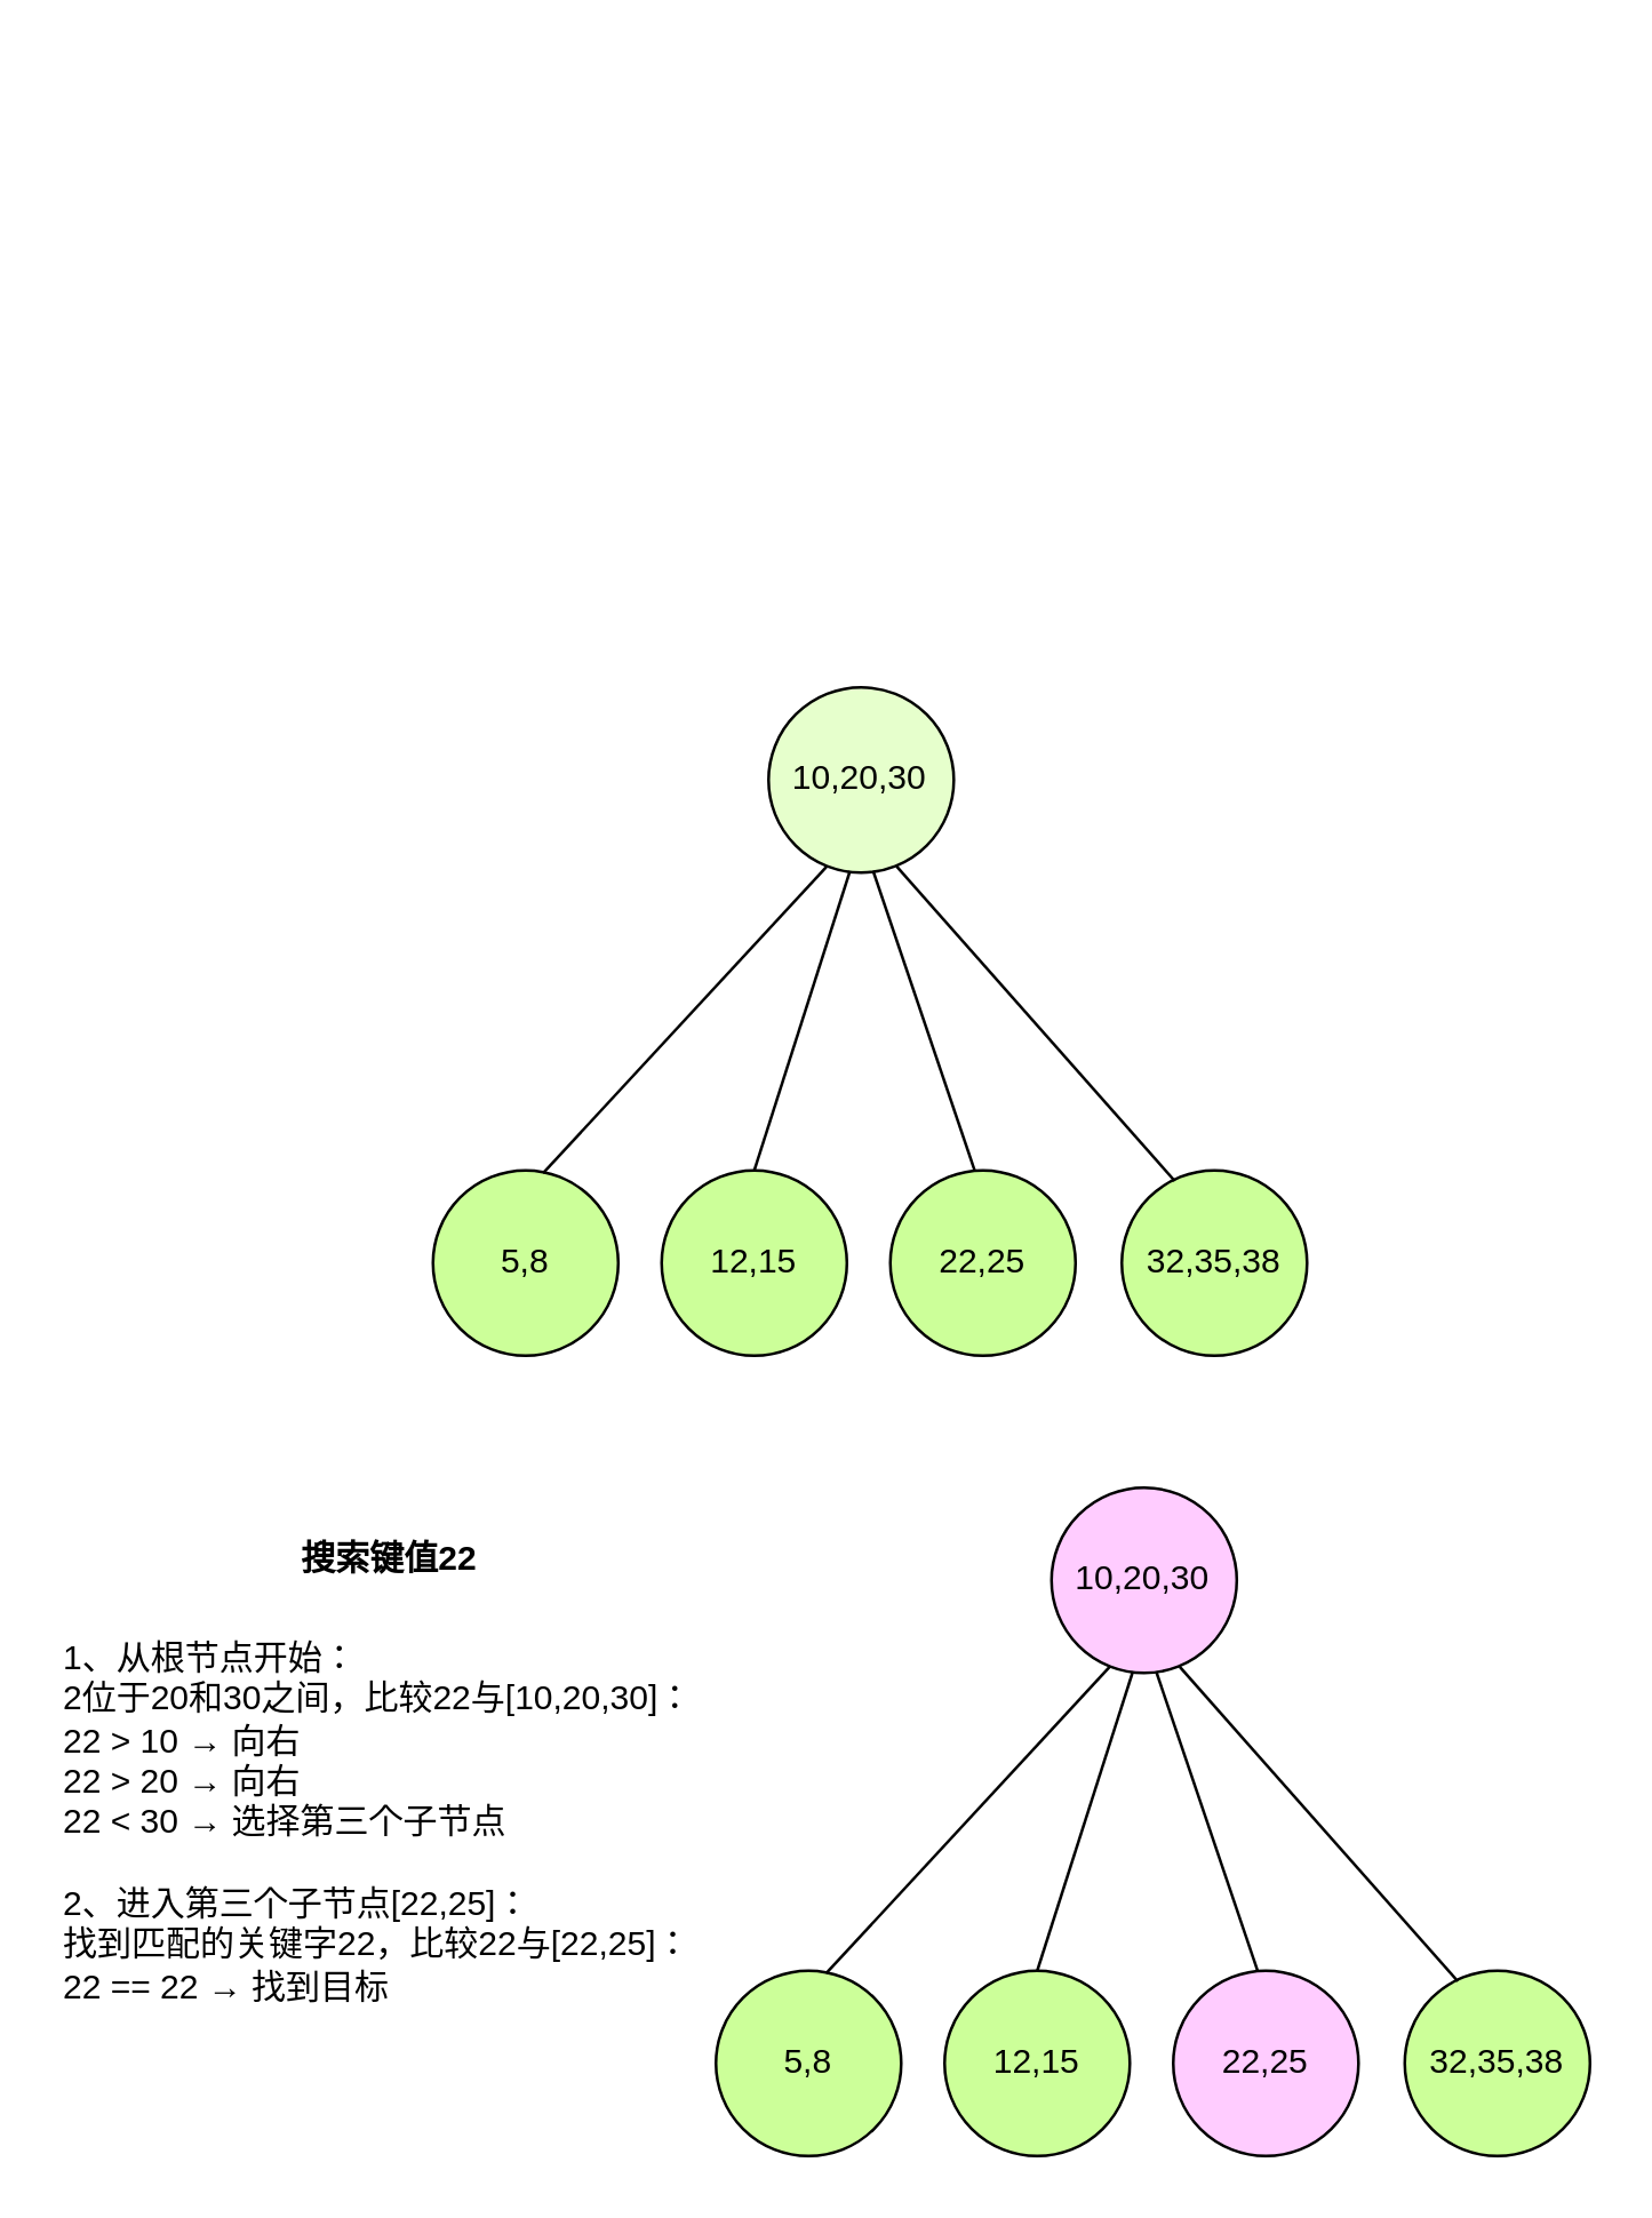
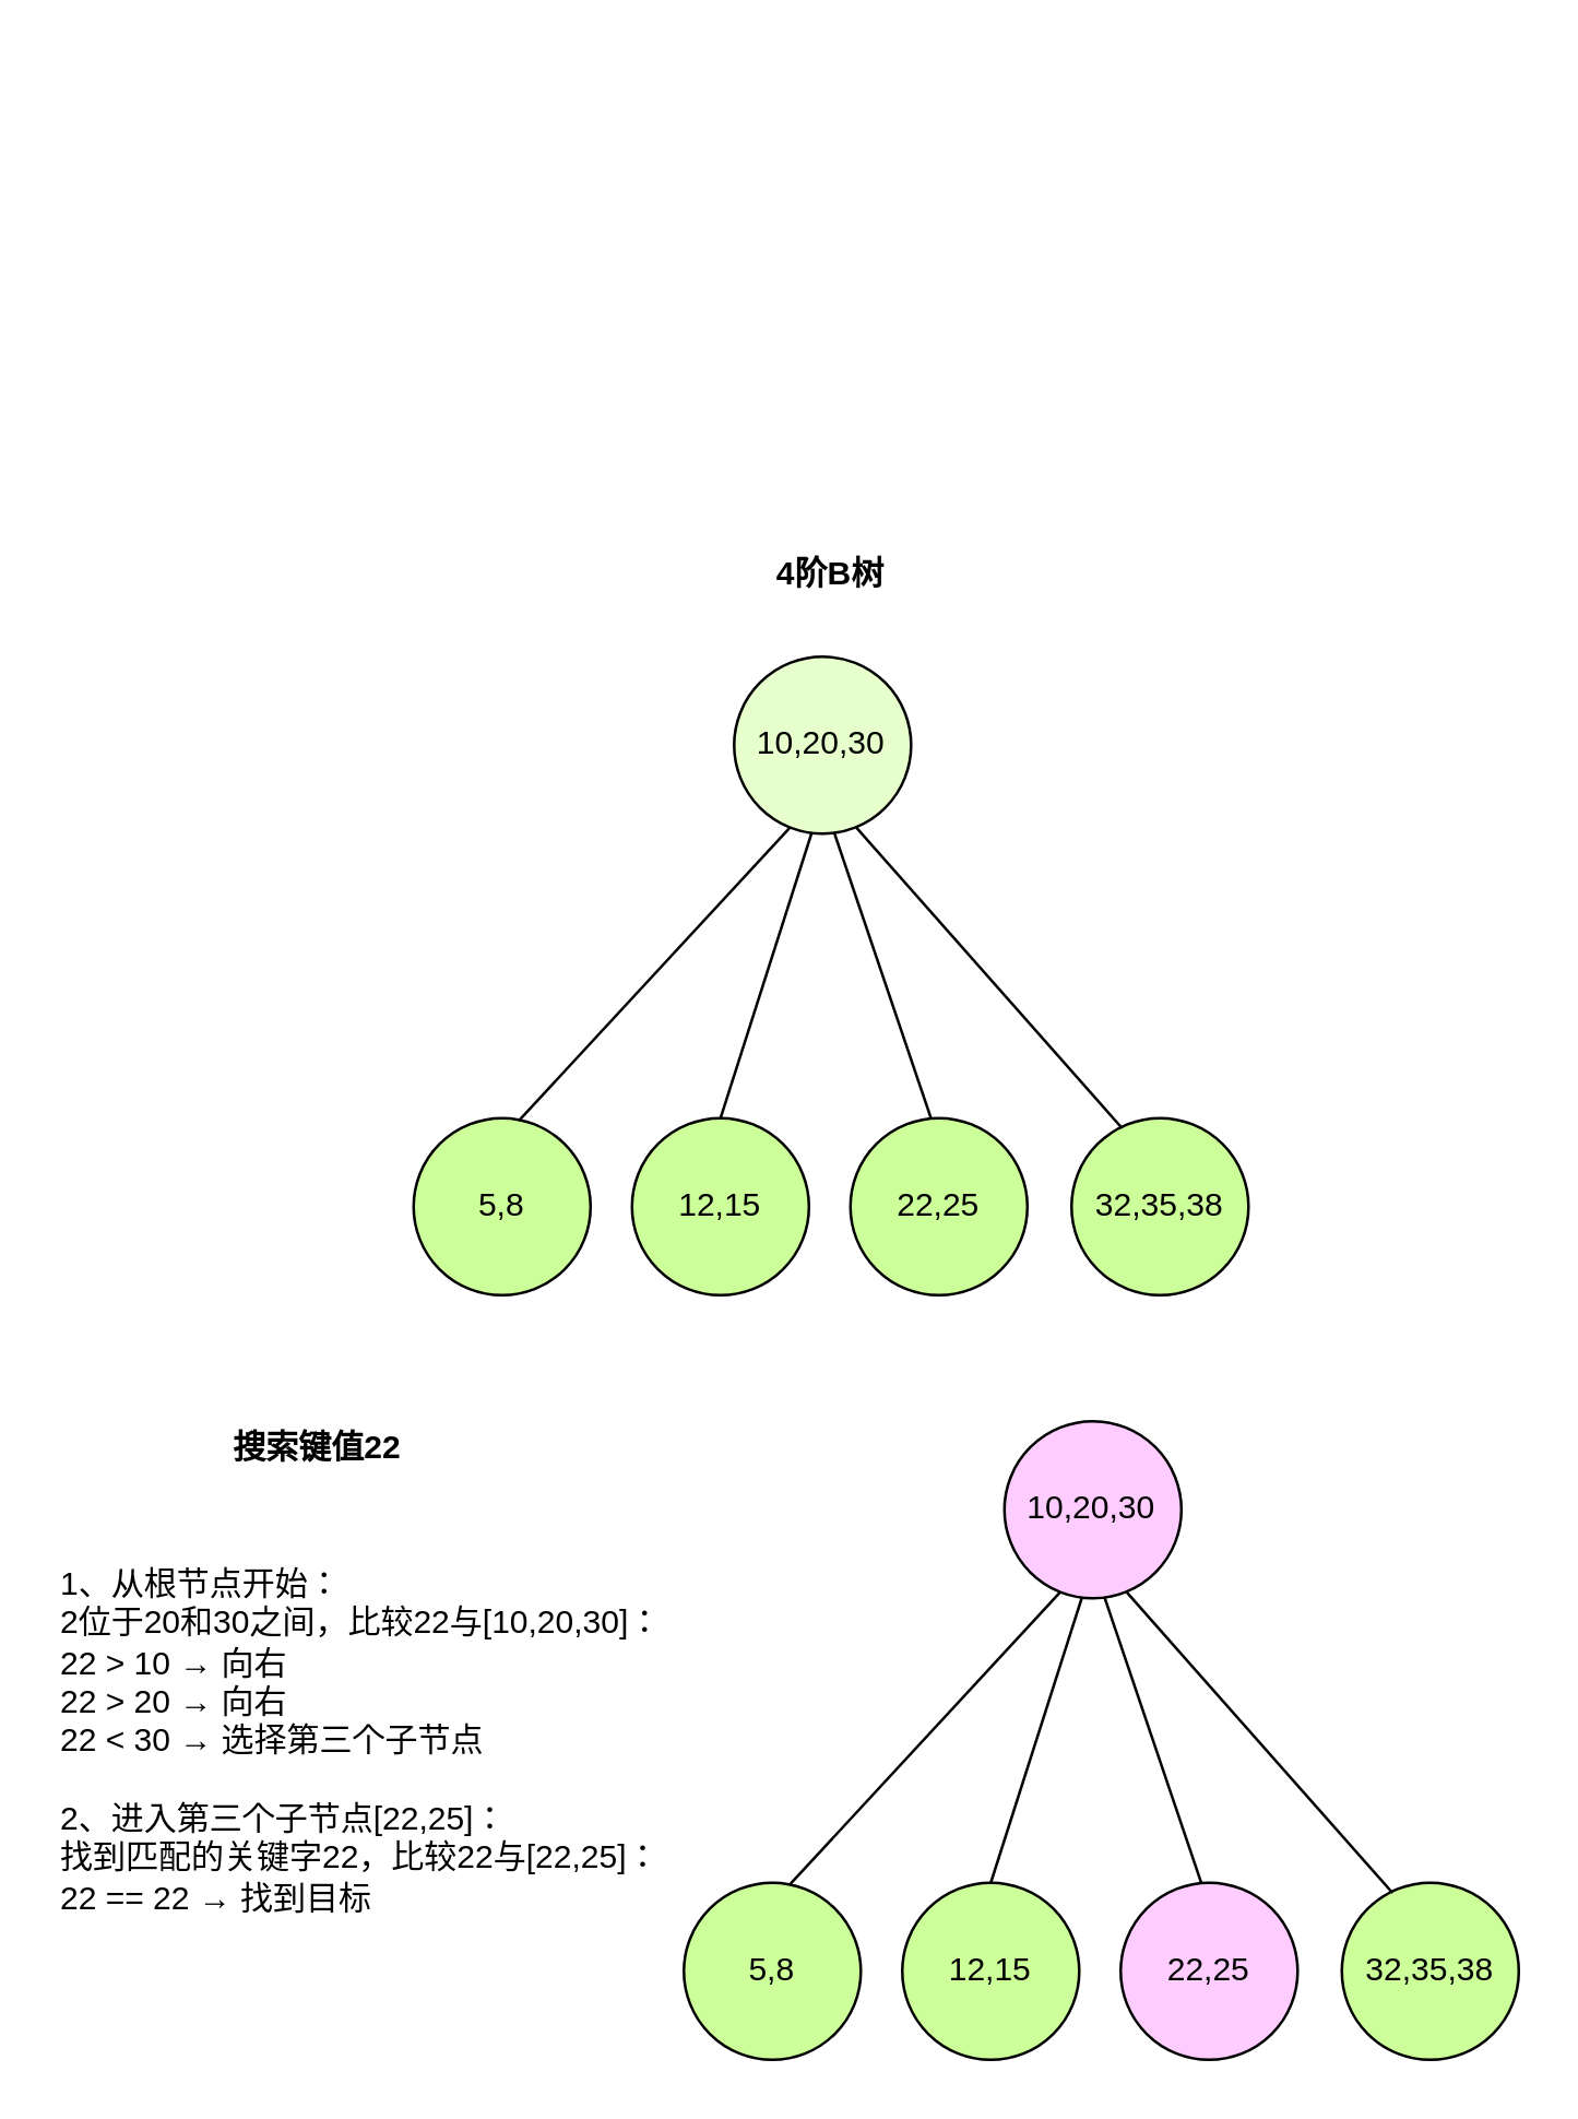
+ <mxCell id="3" value="&lt;b&gt;4阶B树&lt;/b&gt;" style="text;strokeColor=none;align=center;fillColor=none;html=1;verticalAlign=middle;whiteSpace=wrap;rounded=0;" parent="1" vertex="1"><mxGeometry x="278.91" y="200" width="50" height="20" as="geometry" /></mxCell>
- <mxCell id="4" value="&lt;b&gt;搜索键值22&lt;/b&gt;" style="text;strokeColor=none;align=center;fillColor=none;html=1;verticalAlign=middle;whiteSpace=wrap;rounded=0;" parent="1" vertex="1"><mxGeometry x="101" y="535" width="70" height="20" as="geometry" /></mxCell>
+ <mxCell id="4" value="&lt;b&gt;搜索键值22&lt;/b&gt;" style="text;strokeColor=none;align=center;fillColor=none;html=1;verticalAlign=middle;whiteSpace=wrap;rounded=0;" parent="1" vertex="1"><mxGeometry x="81" y="520" width="70" height="20" as="geometry" /></mxCell>
